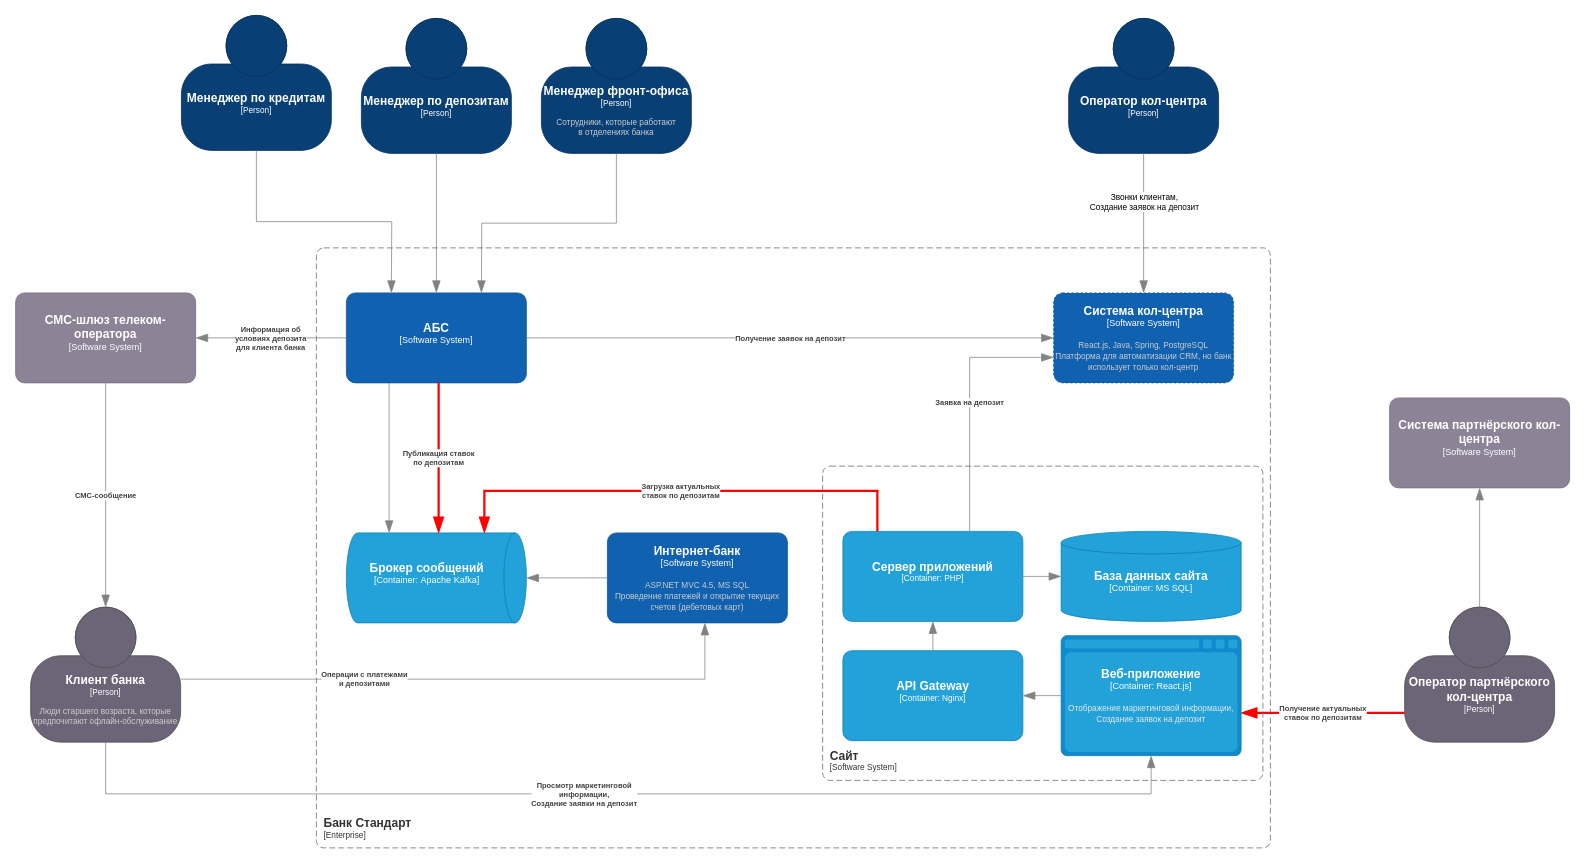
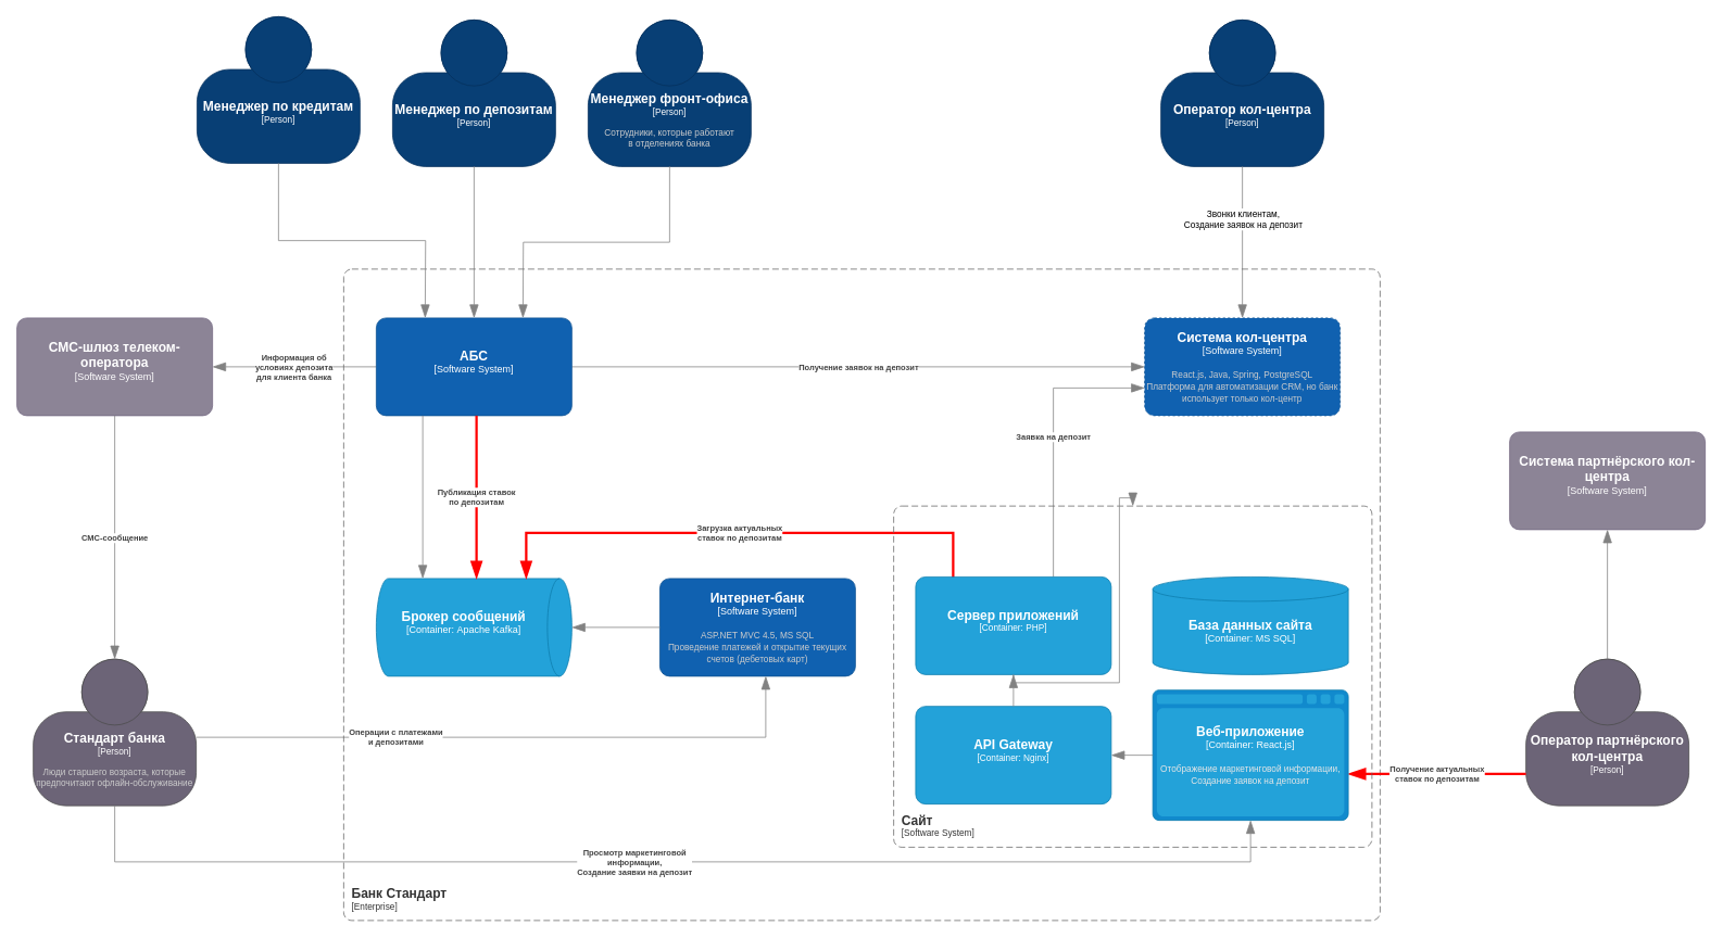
- <mxCell id="39" value="" style="endArrow=blockThin;html=1;fontSize=10;fontColor=#404040;strokeWidth=1;endFill=1;strokeColor=#828282;elbow=vertical;metaEdit=1;endSize=14;startSize=14;jumpStyle=arc;jumpSize=16;rounded=0;edgeStyle=orthogonalEdgeStyle;" edge="1" parent="1" source="36" target="38"><mxGeometry width="240" relative="1" as="geometry"><mxPoint x="1431" y="735" as="sourcePoint" /><mxPoint x="1671" y="735" as="targetPoint" /></mxGeometry></mxCell>
+ <mxCell id="39" value="" style="endArrow=blockThin;html=1;fontSize=10;fontColor=#404040;strokeWidth=1;endFill=1;strokeColor=#828282;elbow=vertical;metaEdit=1;endSize=14;startSize=14;jumpStyle=arc;jumpSize=16;rounded=0;edgeStyle=orthogonalEdgeStyle;" edge="1" parent="1" source="36" target="32"><mxGeometry width="240" relative="1" as="geometry"><mxPoint x="1431" y="735" as="sourcePoint" /><mxPoint x="1671" y="735" as="targetPoint" /></mxGeometry></mxCell>
- <mxCell id="3" value="&lt;font style=&quot;font-size: 16px&quot;&gt;&lt;b&gt;Клиент банка&lt;/b&gt;&lt;/font&gt;&lt;div&gt;[Person]&lt;/div&gt;&lt;br&gt;&lt;div&gt;&lt;font style=&quot;font-size: 11px&quot;&gt;&lt;font color=&quot;#cccccc&quot;&gt;Люди старшего возраста, которые предпочитают офлайн-обслуживание&lt;/font&gt;&lt;/div&gt;" style="html=1;fontSize=11;dashed=0;whiteSpace=wrap;fillColor=#6C6477;strokeColor=#4D4D4D;fontColor=#ffffff;shape=mxgraph.c4.person2;align=center;metaEdit=1;points=[[0.5,0,0],[1,0.5,0],[1,0.75,0],[0.75,1,0],[0.5,1,0],[0.25,1,0],[0,0.75,0],[0,0.5,0]];resizable=0;" parent="1" vertex="1"><mxGeometry x="40" y="809" width="200" height="180" as="geometry" /></mxCell>
+ <mxCell id="3" value="&lt;font style=&quot;font-size: 16px&quot;&gt;&lt;b&gt;Стандарт банка&lt;/b&gt;&lt;/font&gt;&lt;div&gt;[Person]&lt;/div&gt;&lt;br&gt;&lt;div&gt;&lt;font style=&quot;font-size: 11px&quot;&gt;&lt;font color=&quot;#cccccc&quot;&gt;Люди старшего возраста, которые предпочитают офлайн-обслуживание&lt;/font&gt;&lt;/div&gt;" style="html=1;fontSize=11;dashed=0;whiteSpace=wrap;fillColor=#6C6477;strokeColor=#4D4D4D;fontColor=#ffffff;shape=mxgraph.c4.person2;align=center;metaEdit=1;points=[[0.5,0,0],[1,0.5,0],[1,0.75,0],[0.75,1,0],[0.5,1,0],[0.25,1,0],[0,0.75,0],[0,0.5,0]];resizable=0;" parent="1" vertex="1"><mxGeometry x="40" y="809" width="200" height="180" as="geometry" /></mxCell>
